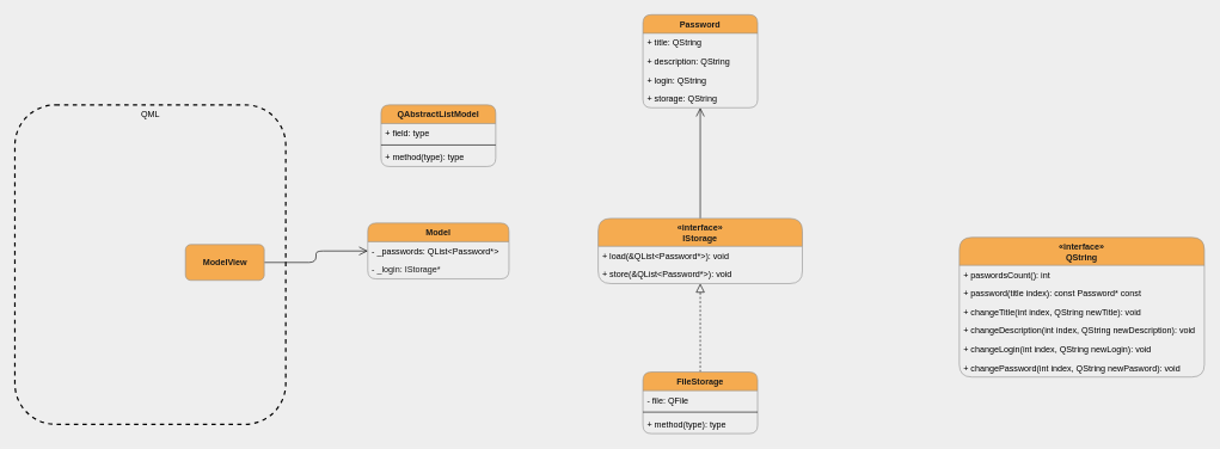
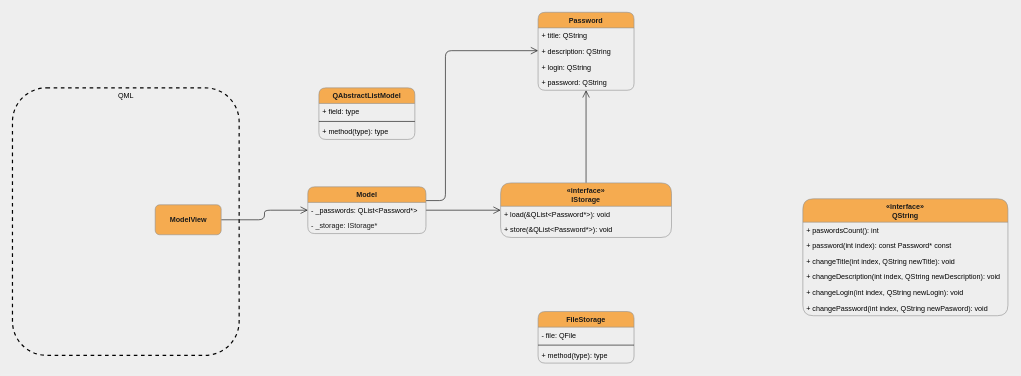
- <mxCell id="24" value="+ storage: QString" style="text;strokeColor=none;fillColor=none;align=left;verticalAlign=top;spacingLeft=4;spacingRight=4;overflow=hidden;rotatable=0;points=[[0,0.5],[1,0.5]];portConstraint=eastwest;rounded=1;" vertex="1" parent="20"><mxGeometry y="104" width="160" height="26" as="geometry" /></mxCell>
+ <mxCell id="24" value="+ password: QString" style="text;strokeColor=none;fillColor=none;align=left;verticalAlign=top;spacingLeft=4;spacingRight=4;overflow=hidden;rotatable=0;points=[[0,0.5],[1,0.5]];portConstraint=eastwest;rounded=1;" vertex="1" parent="20"><mxGeometry y="104" width="160" height="26" as="geometry" /></mxCell>
+ <mxCell id="3" style="edgeStyle=orthogonalEdgeStyle;orthogonalLoop=1;jettySize=auto;html=1;startSize=26;endArrow=open;endFill=0;endSize=10;fontColor=#1A1A1A;" edge="1" parent="1" source="5" target="20"><mxGeometry relative="1" as="geometry"><Array as="points"><mxPoint x="742" y="334" /><mxPoint x="742" y="84" /></Array></mxGeometry></mxCell>
+ <mxCell id="4" style="edgeStyle=orthogonalEdgeStyle;orthogonalLoop=1;jettySize=auto;html=1;startSize=26;endArrow=open;endFill=0;endSize=10;fontColor=#1A1A1A;" edge="1" parent="1" source="5" target="32"><mxGeometry relative="1" as="geometry" /></mxCell>
- <mxCell id="7" value="- _login: IStorage*" style="text;strokeColor=none;fillColor=none;align=left;verticalAlign=top;spacingLeft=4;spacingRight=4;overflow=hidden;rotatable=0;points=[[0,0.5],[1,0.5]];portConstraint=eastwest;rounded=1;fontColor=#1A1A1A;" vertex="1" parent="5"><mxGeometry y="52" width="197" height="26" as="geometry" /></mxCell>
+ <mxCell id="7" value="- _storage: IStorage*" style="text;strokeColor=none;fillColor=none;align=left;verticalAlign=top;spacingLeft=4;spacingRight=4;overflow=hidden;rotatable=0;points=[[0,0.5],[1,0.5]];portConstraint=eastwest;rounded=1;fontColor=#1A1A1A;" vertex="1" parent="5"><mxGeometry y="52" width="197" height="26" as="geometry" /></mxCell>
- <mxCell id="15" value="+ password(title index): const Password* const" style="text;strokeColor=none;fillColor=none;align=left;verticalAlign=top;spacingLeft=4;spacingRight=4;overflow=hidden;rotatable=0;points=[[0,0.5],[1,0.5]];portConstraint=eastwest;" vertex="1" parent="13"><mxGeometry y="65" width="342" height="26" as="geometry" /></mxCell>
+ <mxCell id="15" value="+ password(int index): const Password* const" style="text;strokeColor=none;fillColor=none;align=left;verticalAlign=top;spacingLeft=4;spacingRight=4;overflow=hidden;rotatable=0;points=[[0,0.5],[1,0.5]];portConstraint=eastwest;" vertex="1" parent="13"><mxGeometry y="65" width="342" height="26" as="geometry" /></mxCell>
- <mxCell id="26" style="edgeStyle=orthogonalEdgeStyle;orthogonalLoop=1;jettySize=auto;html=1;startSize=6;endArrow=block;endFill=0;endSize=10;fontColor=#000000;dashed=1;" edge="1" parent="1" source="27" target="32"><mxGeometry relative="1" as="geometry" /></mxCell>
